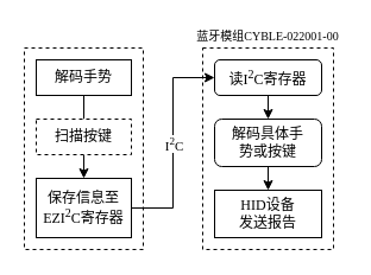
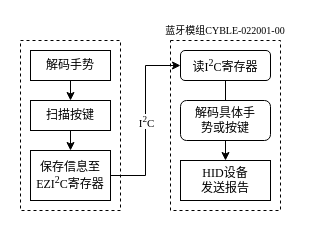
- <mxCell id="14" style="edgeStyle=orthogonalEdgeStyle;rounded=0;orthogonalLoop=1;jettySize=auto;html=1;exitX=0.5;exitY=1;exitDx=0;exitDy=0;entryX=0.5;entryY=0;entryDx=0;entryDy=0;fontFamily=Times New Roman;" edge="1" parent="1" source="15" target="12"><mxGeometry relative="1" as="geometry" /></mxCell>
+ <mxCell id="14" style="edgeStyle=orthogonalEdgeStyle;rounded=0;orthogonalLoop=1;jettySize=auto;html=1;exitX=0.5;exitY=1;exitDx=0;exitDy=0;entryX=0.5;entryY=0;entryDx=0;entryDy=0;fontFamily=Times New Roman;endArrow=none;" edge="1" parent="1" source="15" target="12"><mxGeometry relative="1" as="geometry" /></mxCell>
- <mxCell id="4" style="edgeStyle=orthogonalEdgeStyle;rounded=0;orthogonalLoop=1;jettySize=auto;html=1;exitX=0.5;exitY=1;exitDx=0;exitDy=0;entryX=0.5;entryY=0;entryDx=0;entryDy=0;fontFamily=Times New Roman;endArrow=none;" edge="1" parent="1" source="5" target="7"><mxGeometry relative="1" as="geometry" /></mxCell>
+ <mxCell id="4" style="edgeStyle=orthogonalEdgeStyle;rounded=0;orthogonalLoop=1;jettySize=auto;html=1;exitX=0.5;exitY=1;exitDx=0;exitDy=0;entryX=0.5;entryY=0;entryDx=0;entryDy=0;fontFamily=Times New Roman;" edge="1" parent="1" source="5" target="7"><mxGeometry relative="1" as="geometry" /></mxCell>
- <mxCell id="7" value="扫描按键" style="rounded=0;whiteSpace=wrap;html=1;fontFamily=Times New Roman;dashed=1;" vertex="1" parent="1"><mxGeometry x="30" y="100" width="80" height="30" as="geometry" /></mxCell>
+ <mxCell id="7" value="扫描按键" style="rounded=0;whiteSpace=wrap;html=1;fontFamily=Times New Roman;" vertex="1" parent="1"><mxGeometry x="30" y="100" width="80" height="30" as="geometry" /></mxCell>
